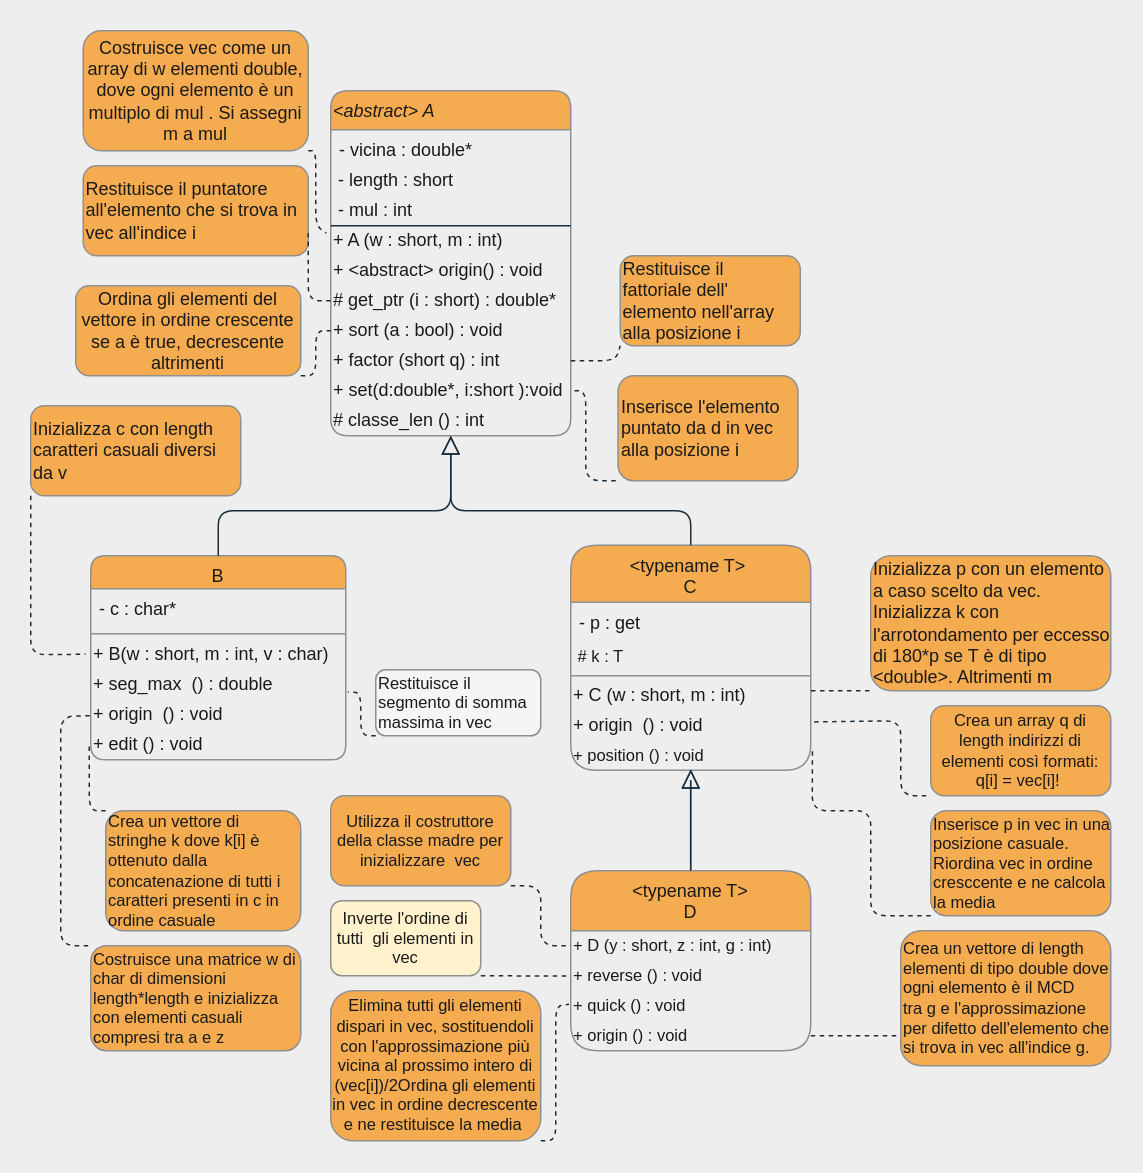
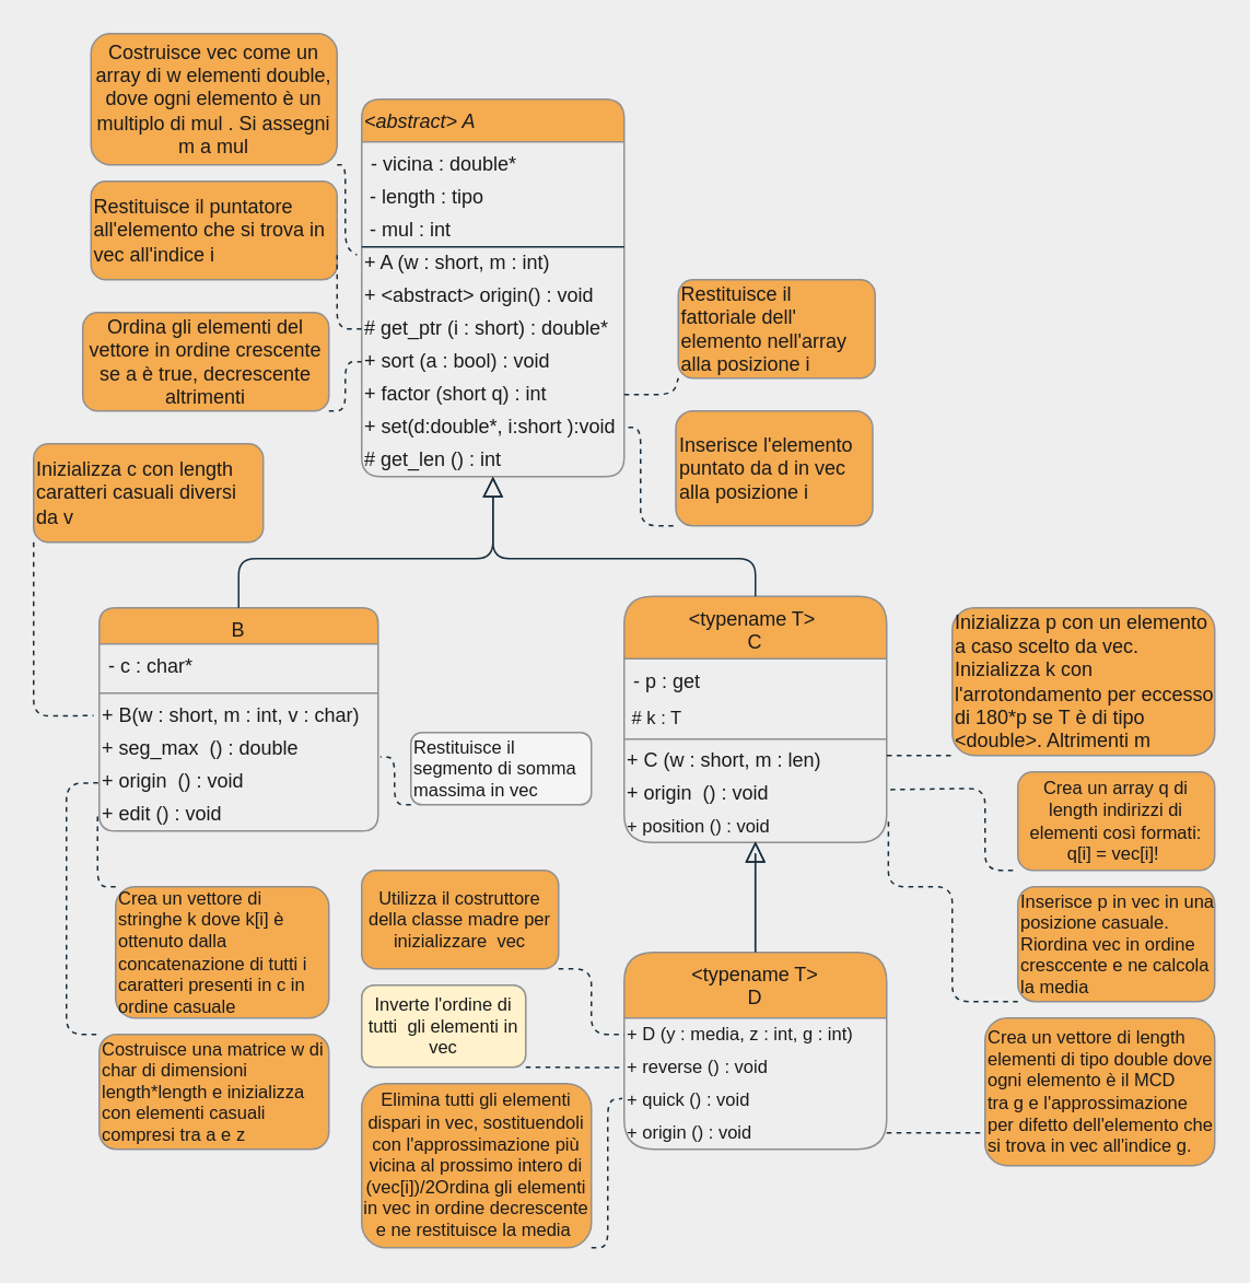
- <mxCell id="4" value="&amp;nbsp;- length : short" style="text;html=1;strokeColor=none;fillColor=none;align=left;verticalAlign=middle;whiteSpace=wrap;rounded=1;fontColor=#1A1A1A;" vertex="1" parent="2"><mxGeometry y="50" width="160" height="20" as="geometry" /></mxCell>
+ <mxCell id="4" value="&amp;nbsp;- length : tipo" style="text;html=1;strokeColor=none;fillColor=none;align=left;verticalAlign=middle;whiteSpace=wrap;rounded=1;fontColor=#1A1A1A;" vertex="1" parent="2"><mxGeometry y="50" width="160" height="20" as="geometry" /></mxCell>
- <mxCell id="13" value="&lt;span&gt;# classe_len () : int&lt;/span&gt;" style="text;html=1;strokeColor=none;fillColor=none;align=left;verticalAlign=middle;whiteSpace=wrap;rounded=1;fontColor=#1A1A1A;" vertex="1" parent="2"><mxGeometry y="210" width="160" height="20" as="geometry" /></mxCell>
+ <mxCell id="13" value="&lt;span&gt;# get_len () : int&lt;/span&gt;" style="text;html=1;strokeColor=none;fillColor=none;align=left;verticalAlign=middle;whiteSpace=wrap;rounded=1;fontColor=#1A1A1A;" vertex="1" parent="2"><mxGeometry y="210" width="160" height="20" as="geometry" /></mxCell>
- <mxCell id="26" value="&lt;div&gt;&lt;span&gt;+ C (&lt;/span&gt;&lt;span&gt;w : short, m : int)&lt;/span&gt;&lt;/div&gt;" style="text;html=1;align=left;verticalAlign=middle;resizable=0;points=[];autosize=1;strokeColor=none;fillColor=none;fontColor=#1A1A1A;rounded=1;" vertex="1" parent="22"><mxGeometry y="90" width="160" height="20" as="geometry" /></mxCell>
+ <mxCell id="26" value="&lt;div&gt;&lt;span&gt;+ C (&lt;/span&gt;&lt;span&gt;w : short, m : len)&lt;/span&gt;&lt;/div&gt;" style="text;html=1;align=left;verticalAlign=middle;resizable=0;points=[];autosize=1;strokeColor=none;fillColor=none;fontColor=#1A1A1A;rounded=1;" vertex="1" parent="22"><mxGeometry y="90" width="160" height="20" as="geometry" /></mxCell>
- <mxCell id="31" value="+ D (y : short, z : int, g : int)&amp;nbsp;" style="text;html=1;align=left;verticalAlign=middle;resizable=0;points=[];autosize=1;strokeColor=none;fillColor=none;fontSize=11;fontFamily=Helvetica;fontColor=#1A1A1A;rounded=1;" vertex="1" parent="30"><mxGeometry y="40" width="160" height="20" as="geometry" /></mxCell>
+ <mxCell id="31" value="+ D (y : media, z : int, g : int)&amp;nbsp;" style="text;html=1;align=left;verticalAlign=middle;resizable=0;points=[];autosize=1;strokeColor=none;fillColor=none;fontSize=11;fontFamily=Helvetica;fontColor=#1A1A1A;rounded=1;" vertex="1" parent="30"><mxGeometry y="40" width="160" height="20" as="geometry" /></mxCell>
